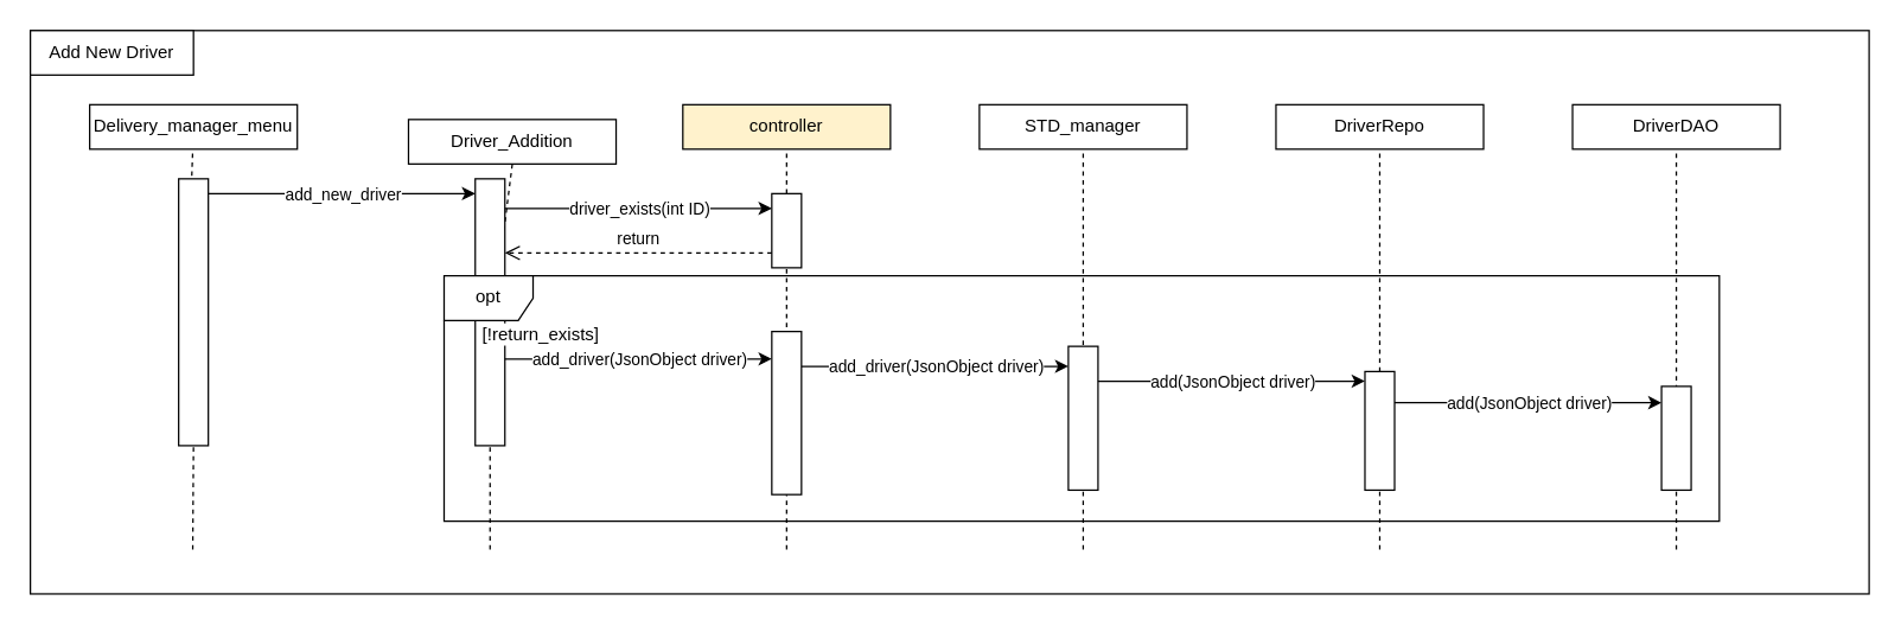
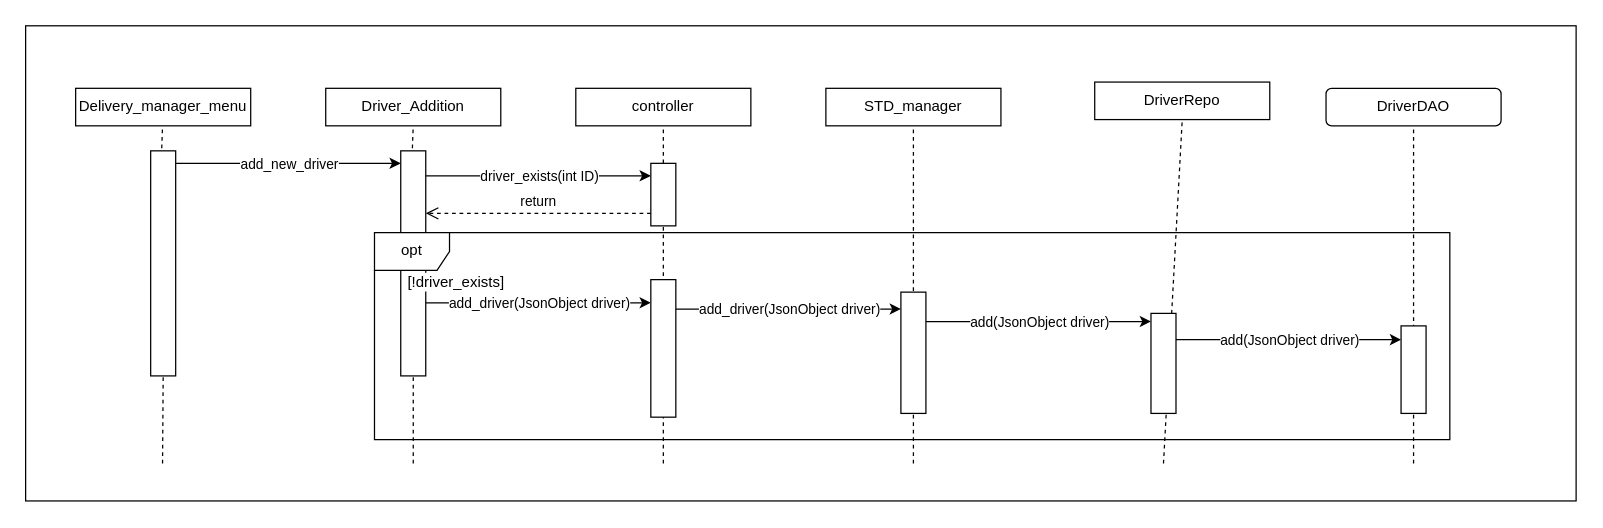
- <mxCell id="3" value="Add New Driver" style="rounded=0;whiteSpace=wrap;html=1;" vertex="1" parent="1"><mxGeometry x="20" y="20" width="110" height="30" as="geometry" /></mxCell>
- <mxCell id="7" value="controller" style="rounded=0;whiteSpace=wrap;html=1;fillColor=#fff2cc;" vertex="1" parent="1"><mxGeometry x="460" y="70" width="140" height="30" as="geometry" /></mxCell>
+ <mxCell id="7" value="controller" style="rounded=0;whiteSpace=wrap;html=1;" vertex="1" parent="1"><mxGeometry x="460" y="70" width="140" height="30" as="geometry" /></mxCell>
- <mxCell id="26" value="DriverRepo" style="rounded=0;whiteSpace=wrap;html=1;" vertex="1" parent="1"><mxGeometry x="860" y="70" width="140" height="30" as="geometry" /></mxCell>
+ <mxCell id="26" value="DriverRepo" style="rounded=0;whiteSpace=wrap;html=1;" vertex="1" parent="1"><mxGeometry x="875" y="65" width="140" height="30" as="geometry" /></mxCell>
- <mxCell id="31" value="DriverDAO" style="rounded=0;whiteSpace=wrap;html=1;" vertex="1" parent="1"><mxGeometry x="1060" y="70" width="140" height="30" as="geometry" /></mxCell>
+ <mxCell id="31" value="DriverDAO" style="whiteSpace=wrap;html=1;rounded=1;" vertex="1" parent="1"><mxGeometry x="1060" y="70" width="140" height="30" as="geometry" /></mxCell>
- <mxCell id="5" value="Driver_Addition" style="rounded=0;whiteSpace=wrap;html=1;" vertex="1" parent="1"><mxGeometry x="275" y="80" width="140" height="30" as="geometry" /></mxCell>
+ <mxCell id="5" value="Driver_Addition" style="rounded=0;whiteSpace=wrap;html=1;" vertex="1" parent="1"><mxGeometry x="260" y="70" width="140" height="30" as="geometry" /></mxCell>
- <mxCell id="38" value="[!return_exists]" style="text;html=1;align=center;verticalAlign=middle;resizable=0;points=[];autosize=1;strokeColor=none;fillColor=none;labelBackgroundColor=default;" vertex="1" parent="1"><mxGeometry x="314" y="210" width="100" height="30" as="geometry" /></mxCell>
+ <mxCell id="38" value="[!driver_exists]" style="text;html=1;align=center;verticalAlign=middle;resizable=0;points=[];autosize=1;strokeColor=none;fillColor=none;labelBackgroundColor=default;" vertex="1" parent="1"><mxGeometry x="314" y="210" width="100" height="30" as="geometry" /></mxCell>
